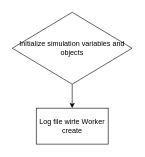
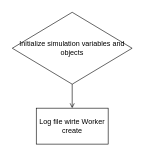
- <mxCell id="2" value="" style="edgeStyle=orthogonalEdgeStyle;rounded=0;orthogonalLoop=1;jettySize=auto;html=1;" edge="1" parent="1" source="3" target="4"><mxGeometry relative="1" as="geometry" /></mxCell>
+ <mxCell id="2" value="" style="edgeStyle=orthogonalEdgeStyle;rounded=0;orthogonalLoop=1;jettySize=auto;html=1;endArrow=open;" edge="1" parent="1" source="3" target="4"><mxGeometry relative="1" as="geometry" /></mxCell>
